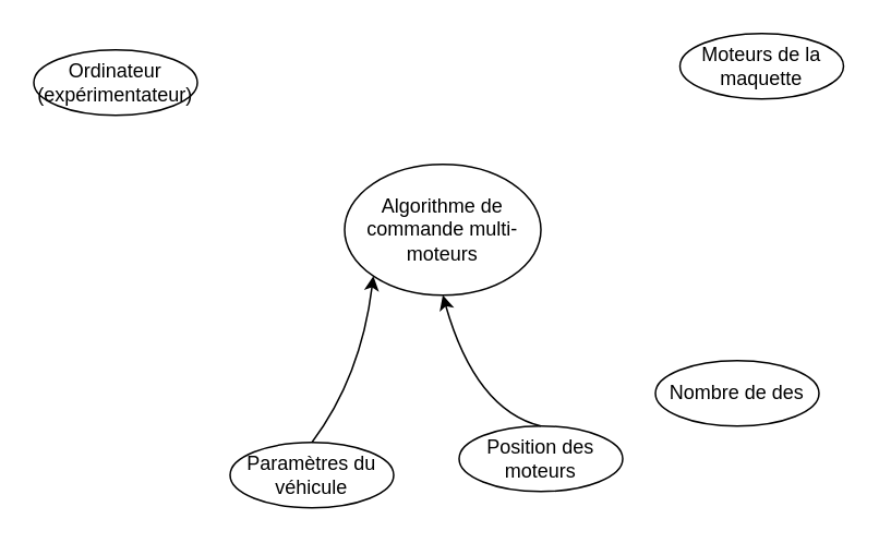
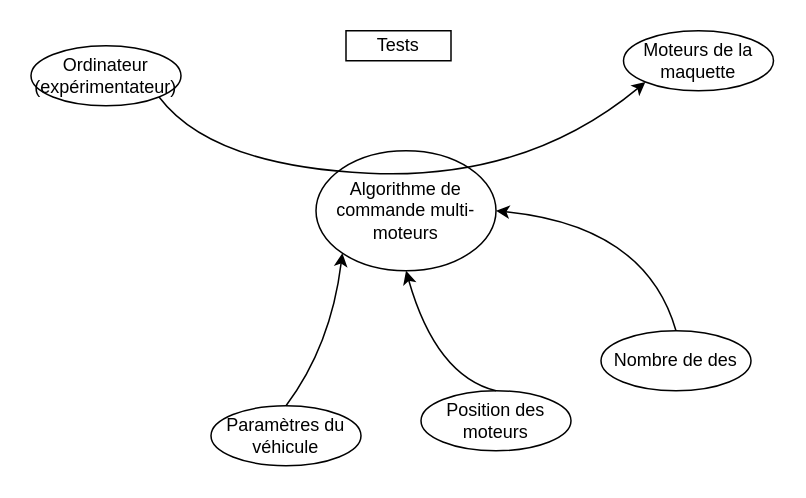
+ <mxCell id="12" value="Tests" style="rounded=0;whiteSpace=wrap;html=1;" vertex="1" parent="1"><mxGeometry x="230" y="20" width="70" height="20" as="geometry" /></mxCell>
+ <mxCell id="8" value="" style="curved=1;endArrow=classic;html=1;rounded=0;entryX=0;entryY=1;entryDx=0;entryDy=0;exitX=1;exitY=1;exitDx=0;exitDy=0;" edge="1" parent="1" source="3" target="4"><mxGeometry width="50" height="50" relative="1" as="geometry"><mxPoint x="260" y="150" as="sourcePoint" /><mxPoint x="310" y="100" as="targetPoint" /><Array as="points"><mxPoint x="140" y="110" /><mxPoint x="350" y="120" /></Array></mxGeometry></mxCell>
+ <mxCell id="11" value="" style="curved=1;endArrow=classic;html=1;rounded=0;entryX=1;entryY=0.5;entryDx=0;entryDy=0;exitX=0.5;exitY=0;exitDx=0;exitDy=0;" edge="1" parent="1" source="5" target="2"><mxGeometry width="50" height="50" relative="1" as="geometry"><mxPoint x="210" y="290" as="sourcePoint" /><mxPoint x="248" y="188" as="targetPoint" /><Array as="points"><mxPoint x="430" y="150" /></Array></mxGeometry></mxCell>
